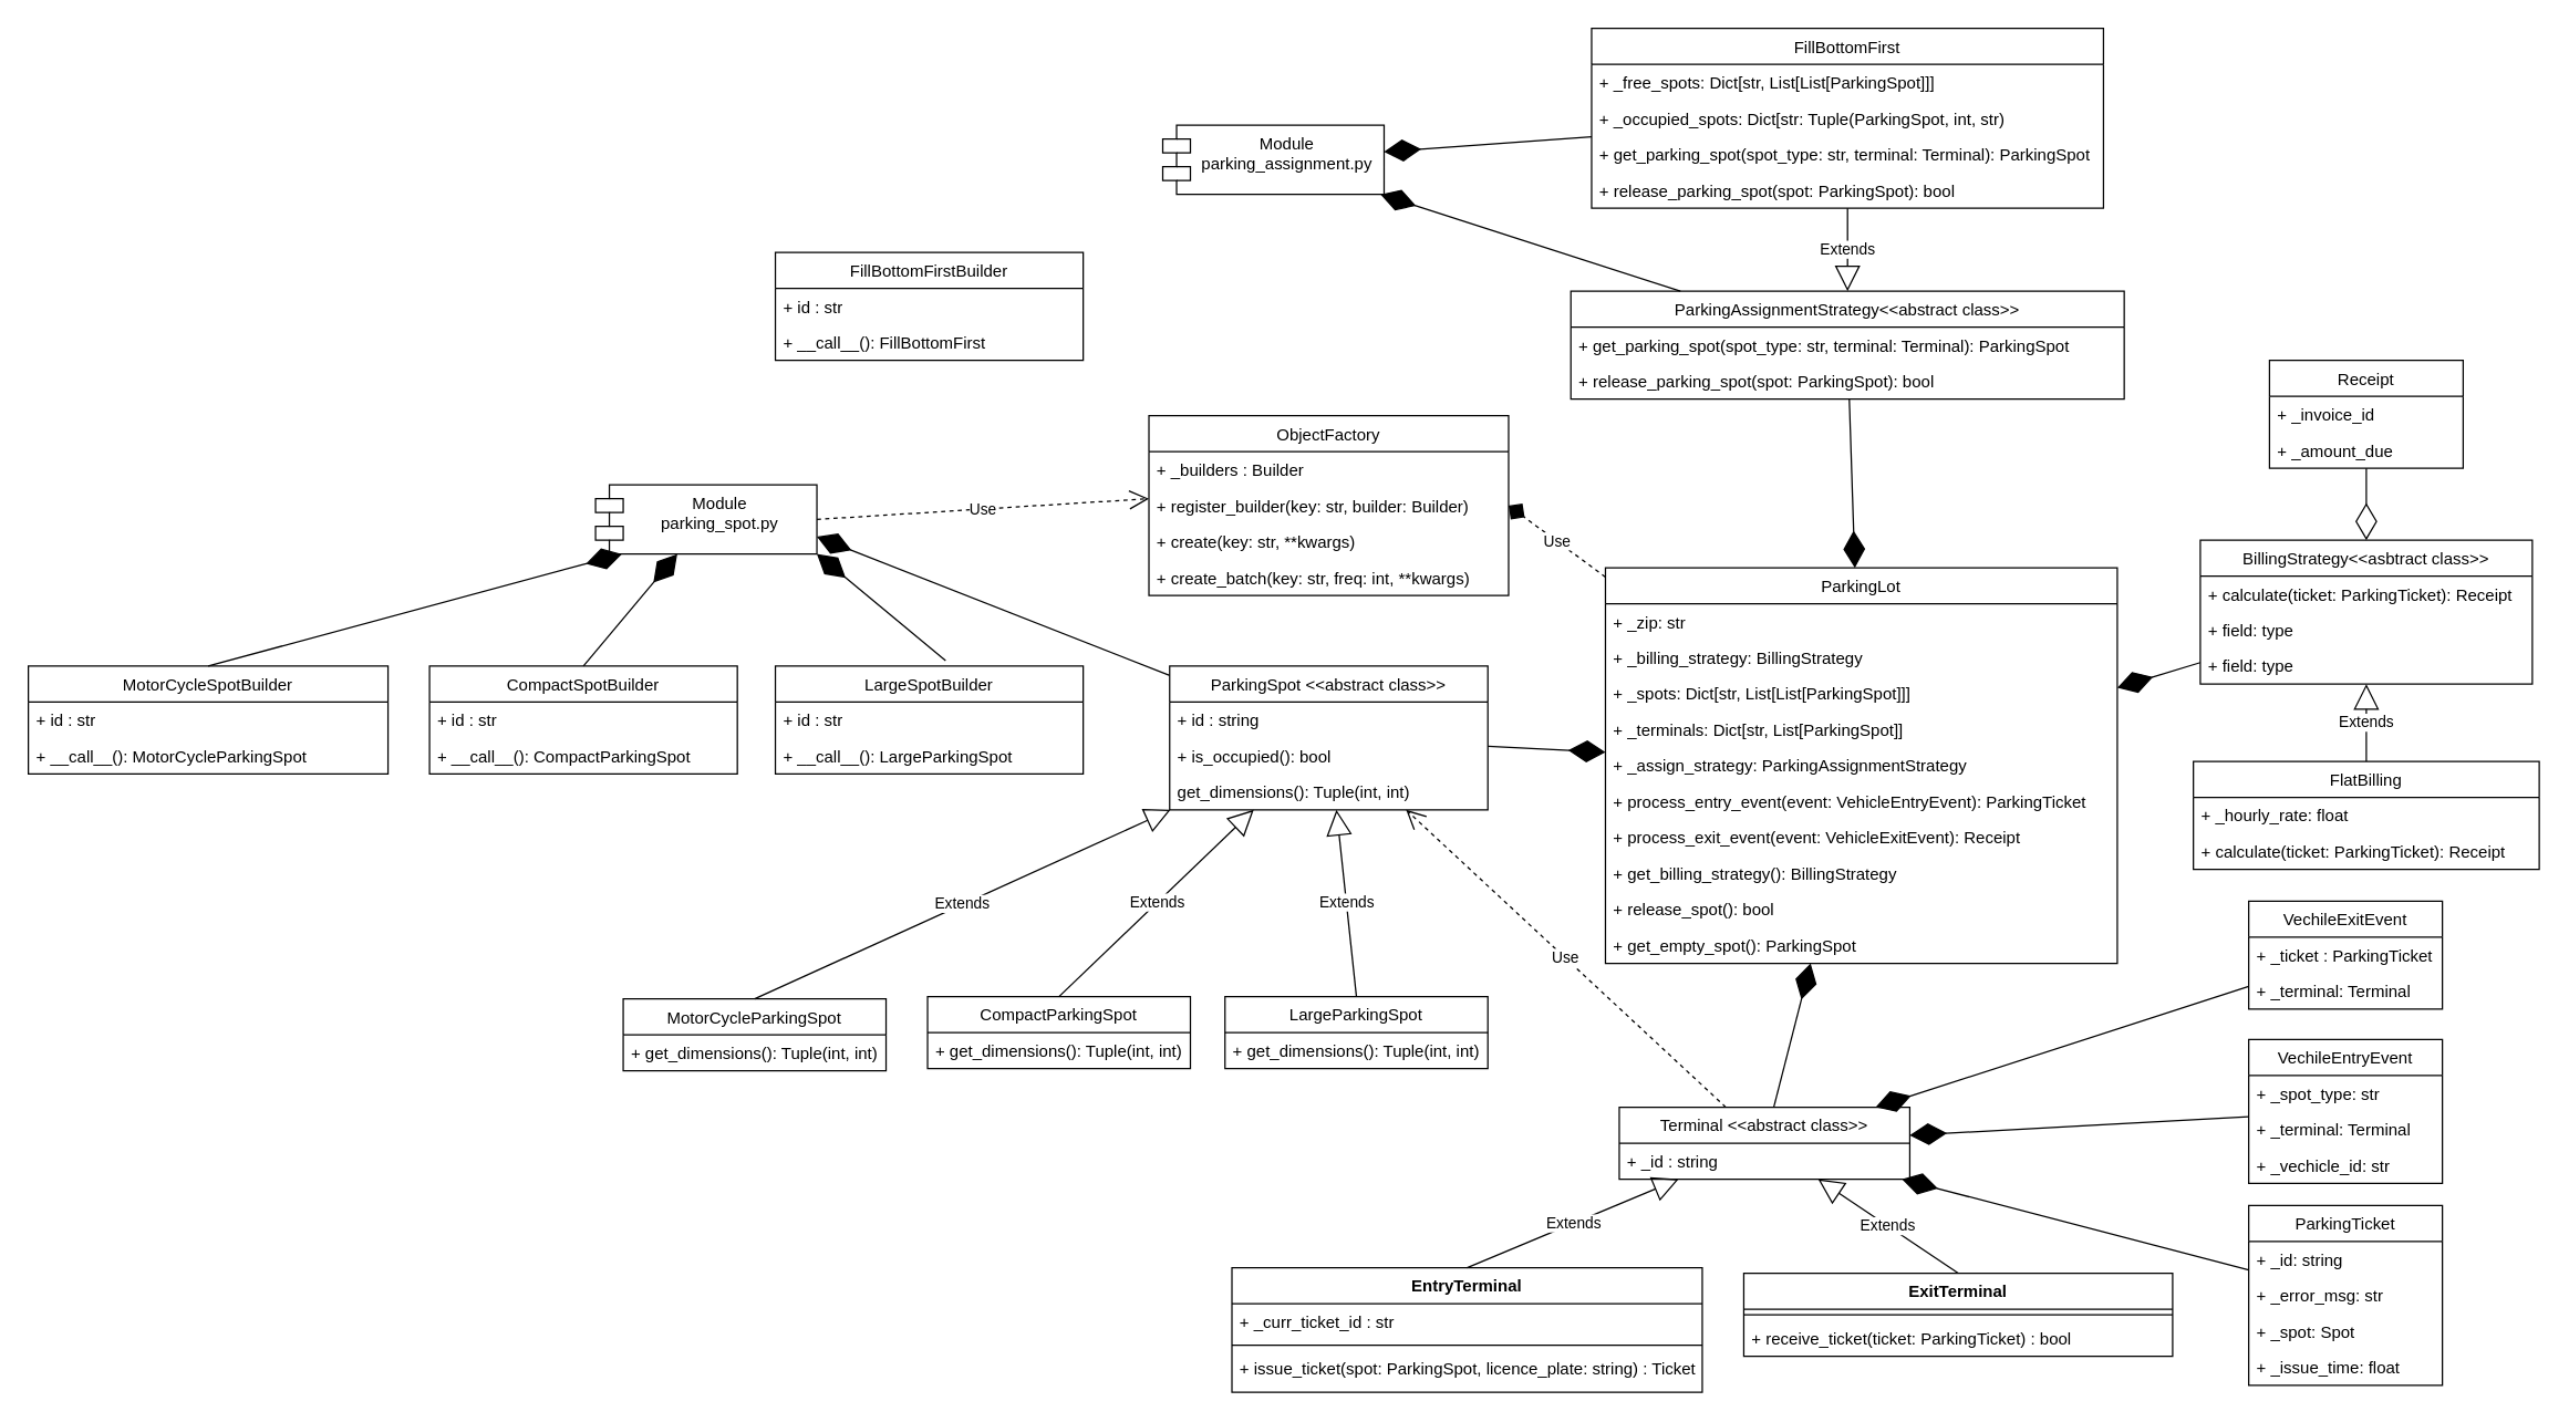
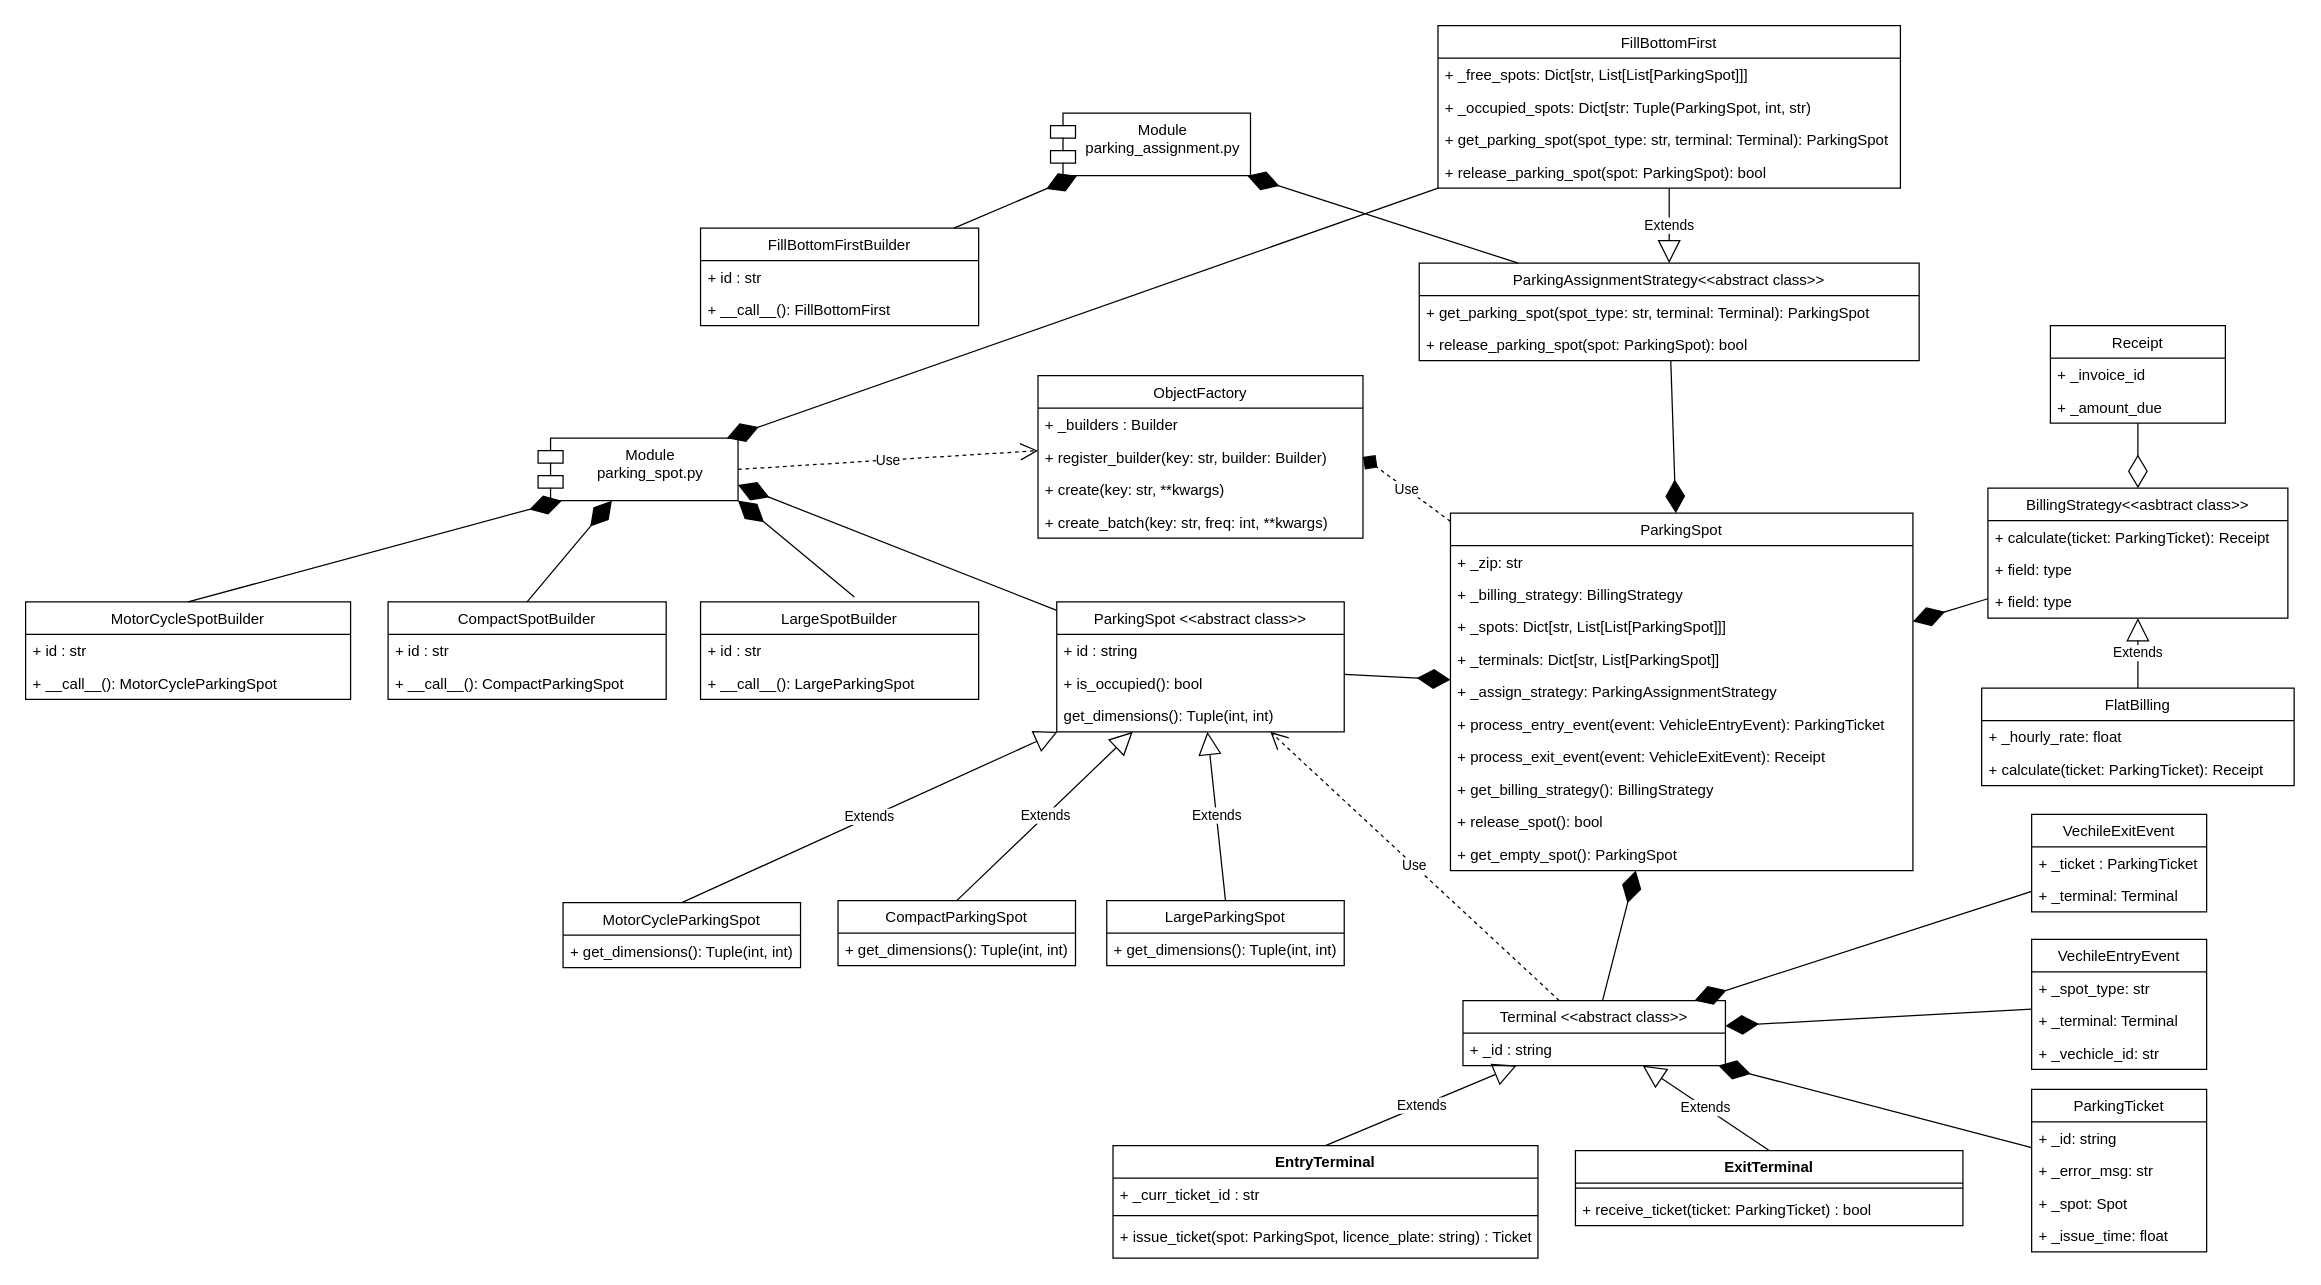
- <mxCell id="100" value="" style="endArrow=diamondThin;endFill=1;endSize=24;html=1;" edge="1" parent="1" source="84" target="91"><mxGeometry width="160" relative="1" as="geometry"><mxPoint x="1140" y="350" as="sourcePoint" /><mxPoint x="1300" y="350" as="targetPoint" /></mxGeometry></mxCell>
+ <mxCell id="100" value="" style="endArrow=diamondThin;endFill=1;endSize=24;html=1;" edge="1" parent="1" source="84" target="52"><mxGeometry width="160" relative="1" as="geometry"><mxPoint x="1140" y="350" as="sourcePoint" /><mxPoint x="1300" y="350" as="targetPoint" /></mxGeometry></mxCell>
+ <mxCell id="95" value="" style="endArrow=diamondThin;endFill=1;endSize=24;html=1;" edge="1" parent="1" source="92" target="91"><mxGeometry width="160" relative="1" as="geometry"><mxPoint x="850" y="120" as="sourcePoint" /><mxPoint x="1010" y="120" as="targetPoint" /></mxGeometry></mxCell>
- <mxCell id="27" value="ParkingLot" style="swimlane;fontStyle=0;childLayout=stackLayout;horizontal=1;startSize=26;fillColor=none;horizontalStack=0;resizeParent=1;resizeParentMax=0;resizeLast=0;collapsible=1;marginBottom=0;" parent="1" vertex="1"><mxGeometry x="1160" y="410" width="370" height="286" as="geometry" /></mxCell>
+ <mxCell id="27" value="ParkingSpot" style="swimlane;fontStyle=0;childLayout=stackLayout;horizontal=1;startSize=26;fillColor=none;horizontalStack=0;resizeParent=1;resizeParentMax=0;resizeLast=0;collapsible=1;marginBottom=0;" parent="1" vertex="1"><mxGeometry x="1160" y="410" width="370" height="286" as="geometry" /></mxCell>
